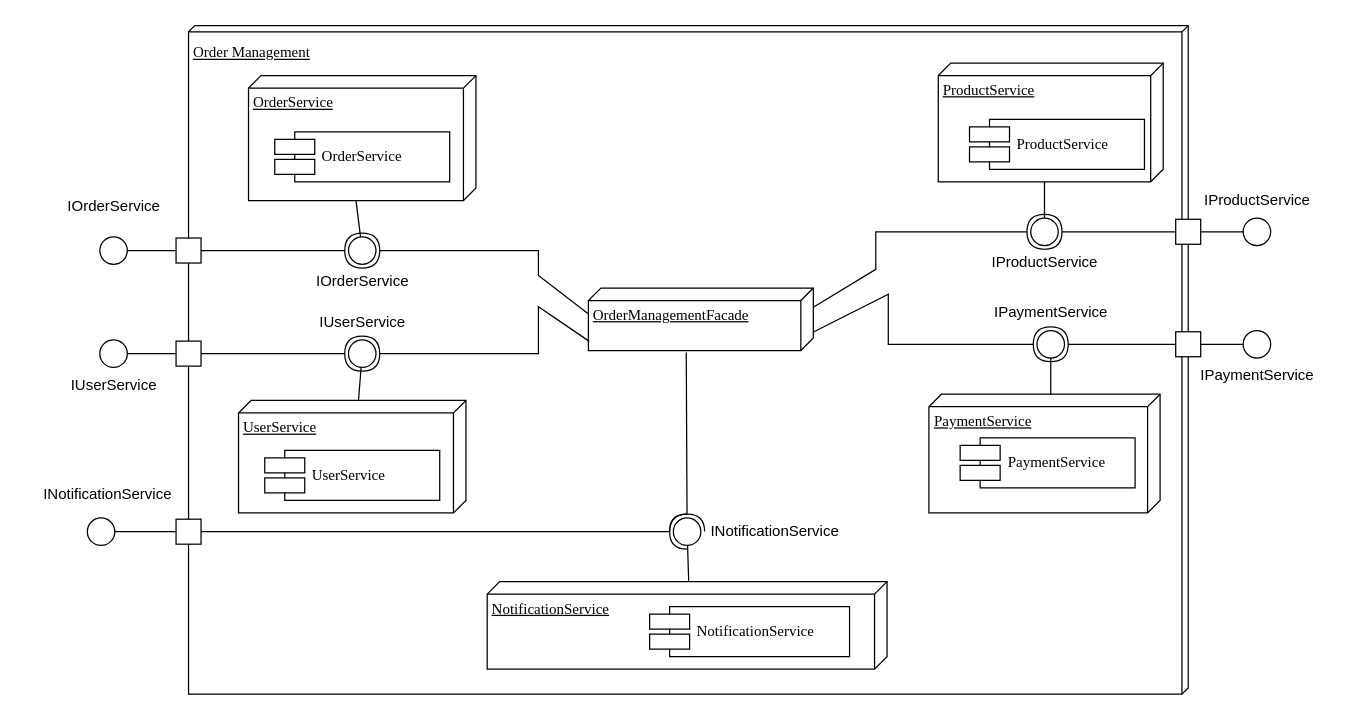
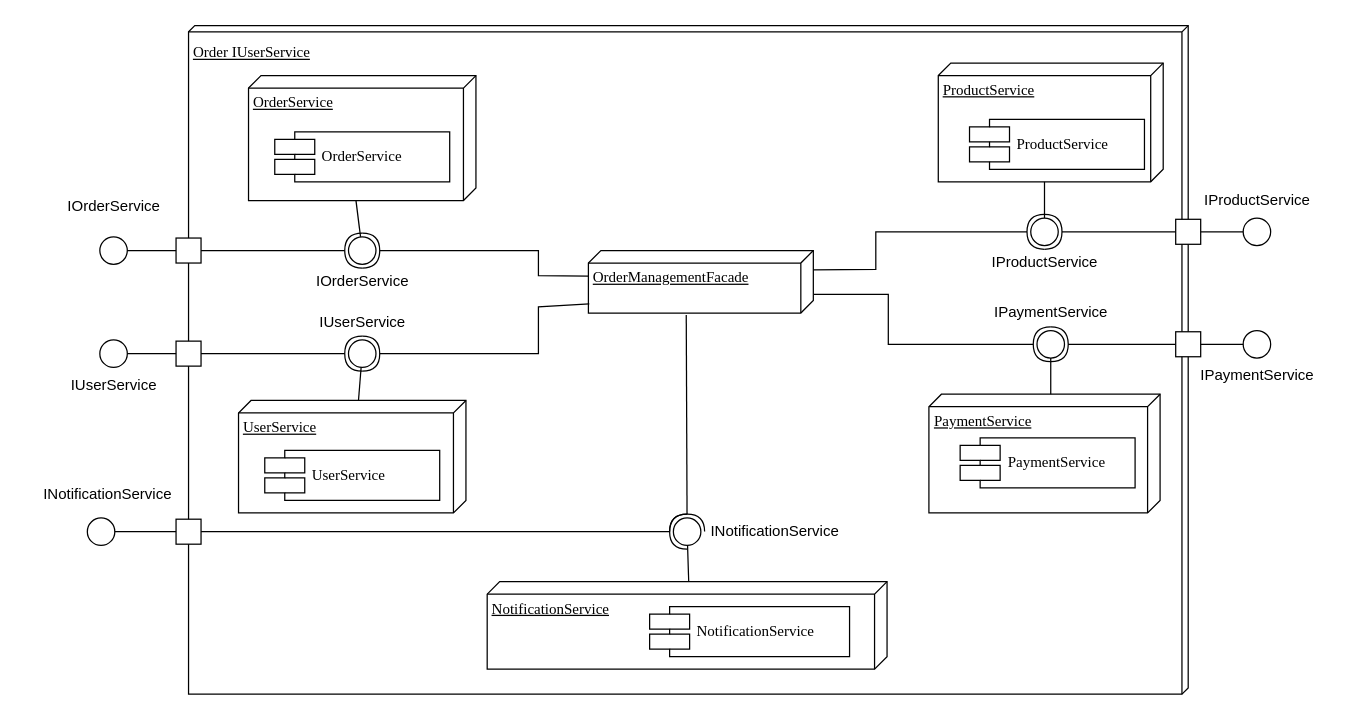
- <mxCell id="2" value="Order Management" style="verticalAlign=top;align=left;spacingTop=8;spacingLeft=2;spacingRight=12;shape=cube;size=5;direction=south;fontStyle=4;html=1;rounded=0;shadow=0;comic=0;labelBackgroundColor=none;strokeWidth=1;fontFamily=Verdana;fontSize=12" vertex="1" parent="1"><mxGeometry x="150" y="20" width="800" height="535" as="geometry" /></mxCell>
+ <mxCell id="2" value="Order IUserService" style="verticalAlign=top;align=left;spacingTop=8;spacingLeft=2;spacingRight=12;shape=cube;size=5;direction=south;fontStyle=4;html=1;rounded=0;shadow=0;comic=0;labelBackgroundColor=none;strokeWidth=1;fontFamily=Verdana;fontSize=12" vertex="1" parent="1"><mxGeometry x="150" y="20" width="800" height="535" as="geometry" /></mxCell>
- <mxCell id="6" value="OrderManagementFacade" style="verticalAlign=top;align=left;spacingTop=8;spacingLeft=2;spacingRight=12;shape=cube;size=10;direction=south;fontStyle=4;html=1;rounded=0;shadow=0;comic=0;labelBackgroundColor=none;strokeWidth=1;fontFamily=Verdana;fontSize=12" vertex="1" parent="1"><mxGeometry x="470" y="230" width="180" height="50" as="geometry" /></mxCell>
+ <mxCell id="6" value="OrderManagementFacade" style="verticalAlign=top;align=left;spacingTop=8;spacingLeft=2;spacingRight=12;shape=cube;size=10;direction=south;fontStyle=4;html=1;rounded=0;shadow=0;comic=0;labelBackgroundColor=none;strokeWidth=1;fontFamily=Verdana;fontSize=12" vertex="1" parent="1"><mxGeometry x="470" y="200" width="180" height="50" as="geometry" /></mxCell>
